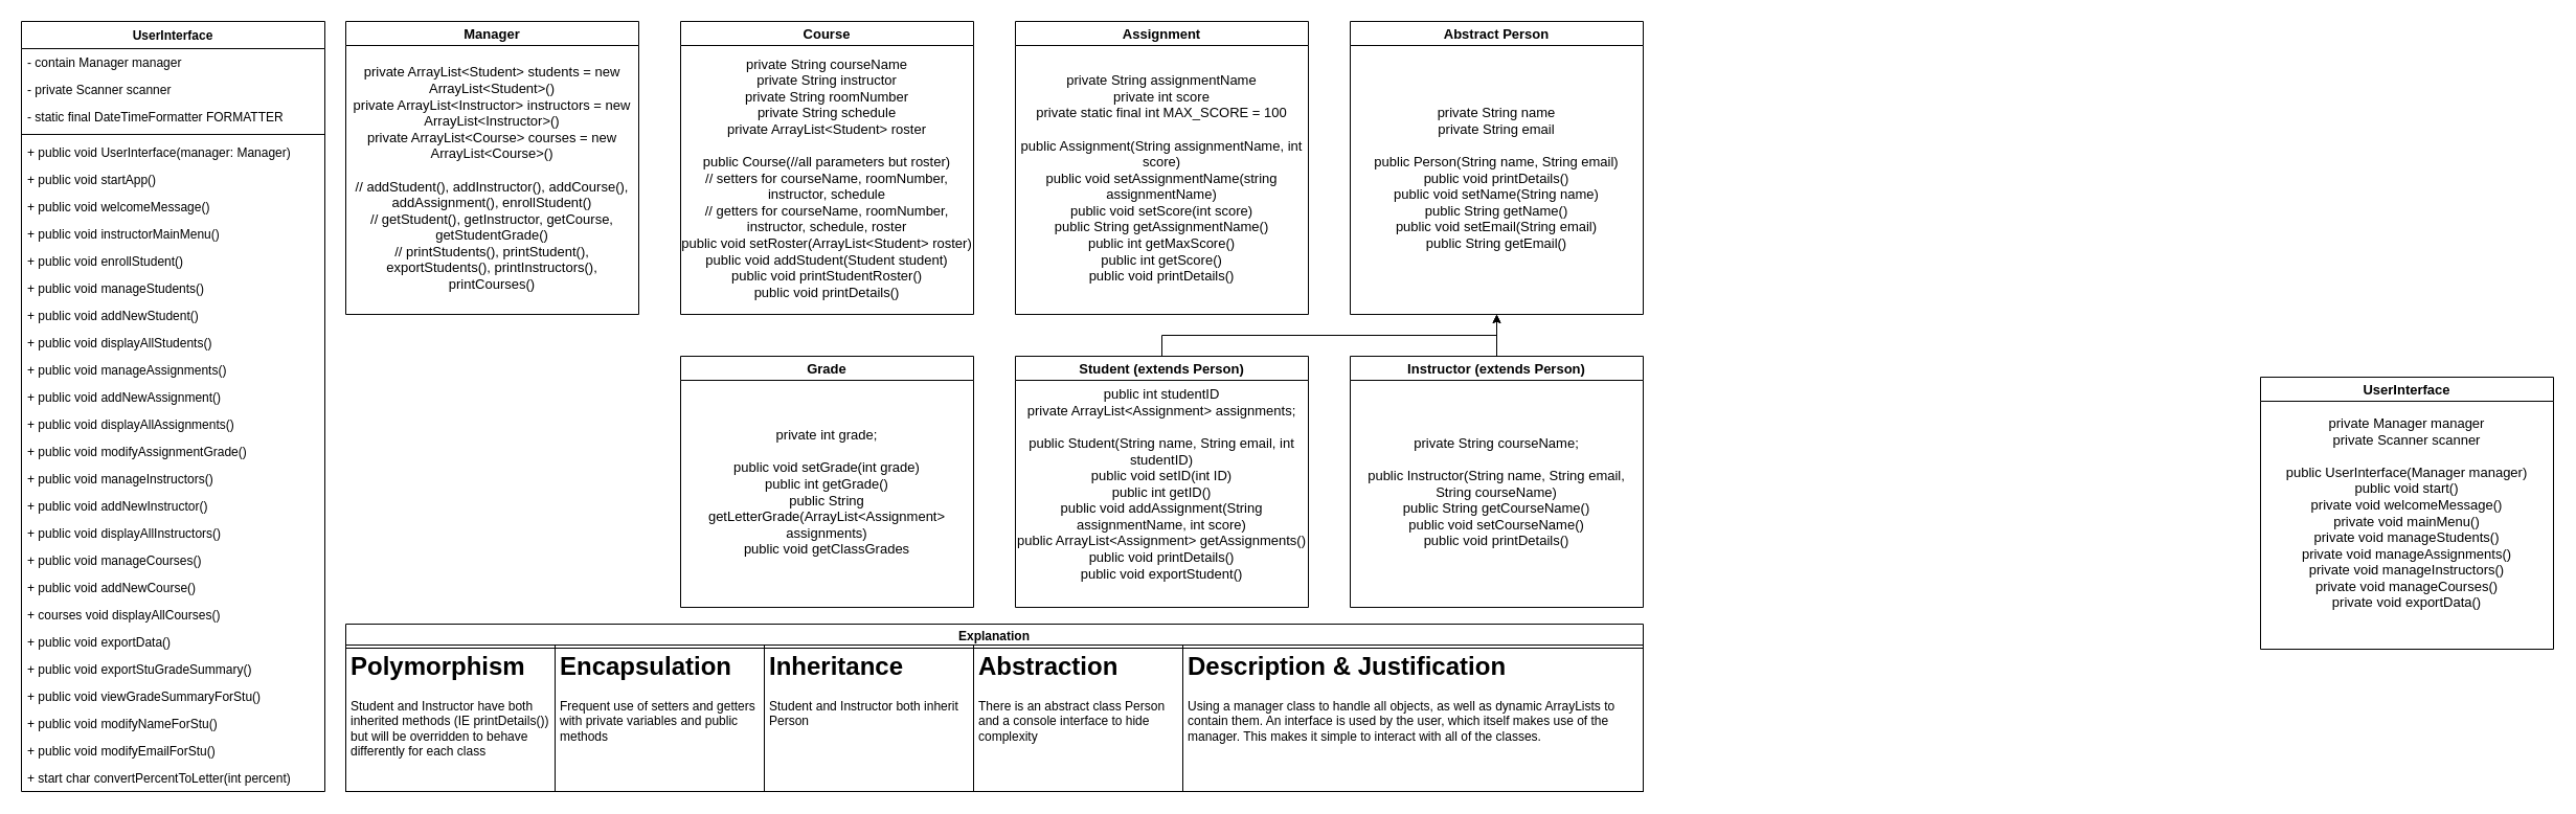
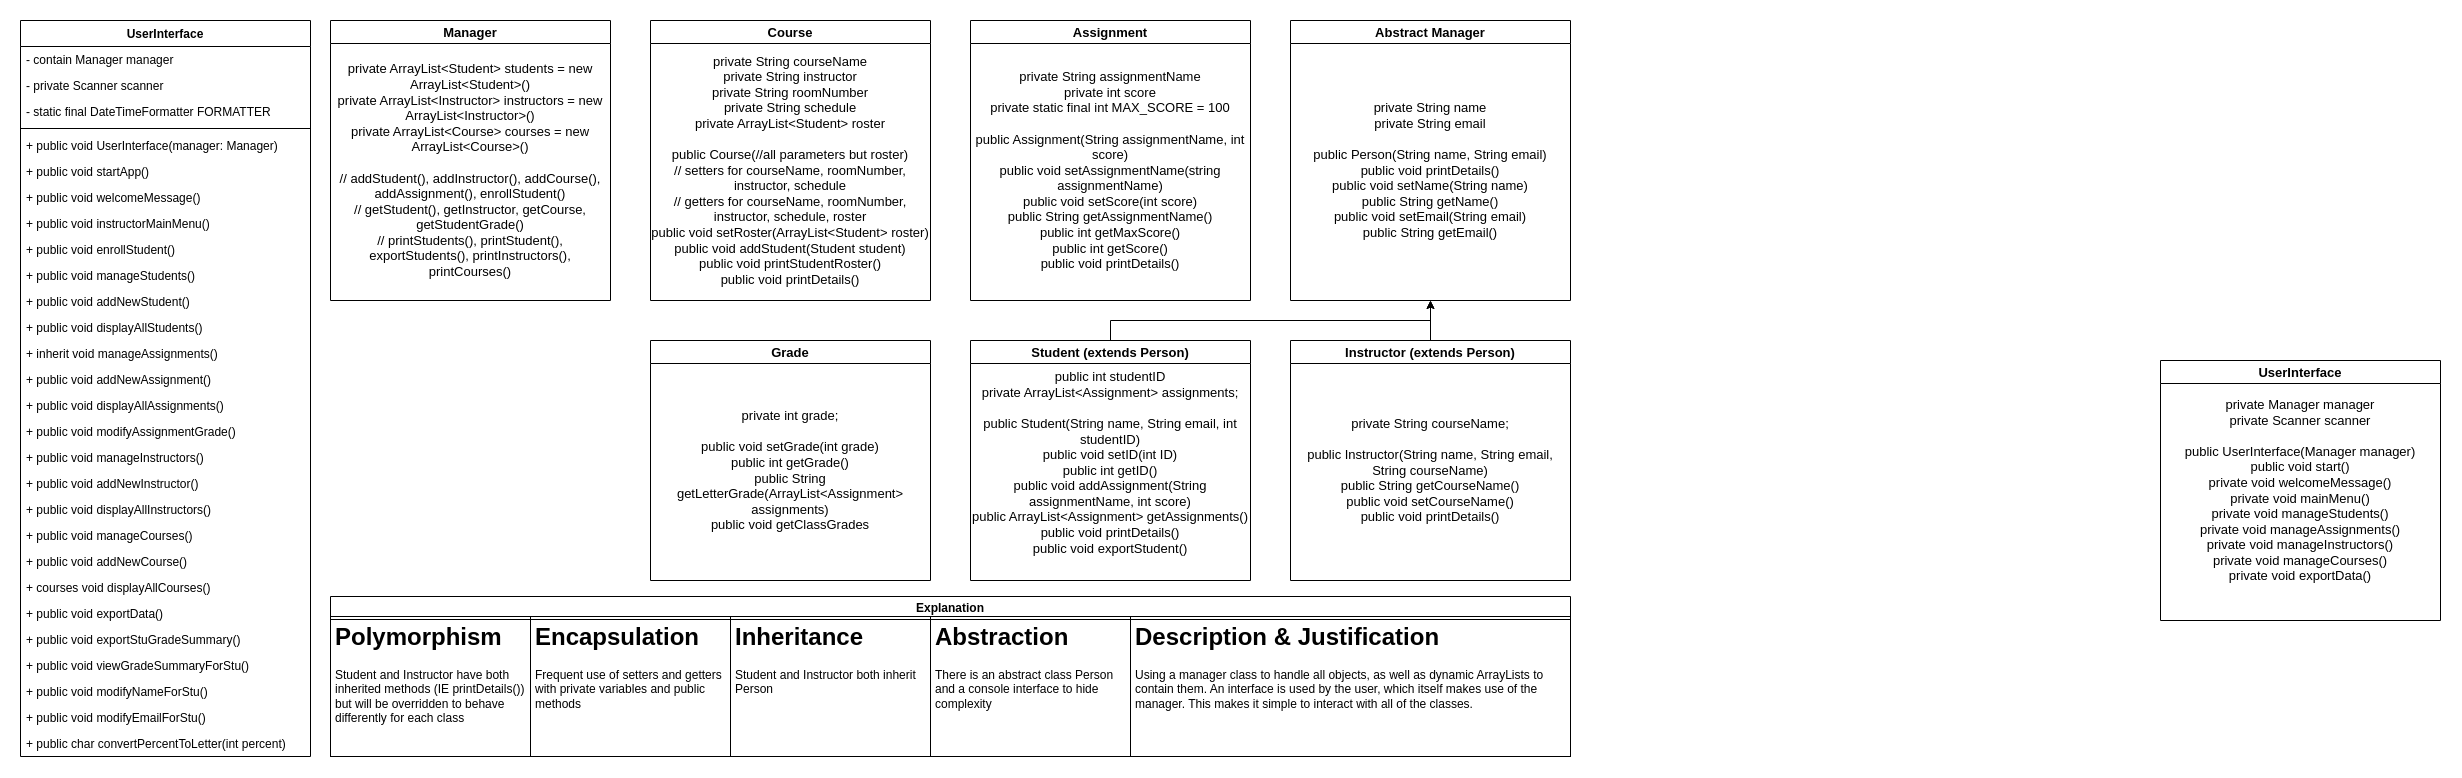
- <mxCell id="14" value="Abstract Person" style="swimlane;whiteSpace=wrap;html=1;fontSize=13;" parent="1" vertex="1"><mxGeometry x="1290" y="20" width="280" height="280" as="geometry" /></mxCell>
+ <mxCell id="14" value="Abstract Manager" style="swimlane;whiteSpace=wrap;html=1;fontSize=13;" parent="1" vertex="1"><mxGeometry x="1290" y="20" width="280" height="280" as="geometry" /></mxCell>
- <mxCell id="39" value="+ public void manageAssignments()" style="text;strokeColor=none;fillColor=none;align=left;verticalAlign=top;spacingLeft=4;spacingRight=4;overflow=hidden;rotatable=0;points=[[0,0.5],[1,0.5]];portConstraint=eastwest;" vertex="1" parent="26"><mxGeometry y="320" width="290" height="26" as="geometry" /></mxCell>
+ <mxCell id="39" value="+ inherit void manageAssignments()" style="text;strokeColor=none;fillColor=none;align=left;verticalAlign=top;spacingLeft=4;spacingRight=4;overflow=hidden;rotatable=0;points=[[0,0.5],[1,0.5]];portConstraint=eastwest;" vertex="1" parent="26"><mxGeometry y="320" width="290" height="26" as="geometry" /></mxCell>
- <mxCell id="54" value="+ start char convertPercentToLetter(int percent)" style="text;strokeColor=none;fillColor=none;align=left;verticalAlign=top;spacingLeft=4;spacingRight=4;overflow=hidden;rotatable=0;points=[[0,0.5],[1,0.5]];portConstraint=eastwest;" vertex="1" parent="26"><mxGeometry y="710" width="290" height="26" as="geometry" /></mxCell>
+ <mxCell id="54" value="+ public char convertPercentToLetter(int percent)" style="text;strokeColor=none;fillColor=none;align=left;verticalAlign=top;spacingLeft=4;spacingRight=4;overflow=hidden;rotatable=0;points=[[0,0.5],[1,0.5]];portConstraint=eastwest;" vertex="1" parent="26"><mxGeometry y="710" width="290" height="26" as="geometry" /></mxCell>
